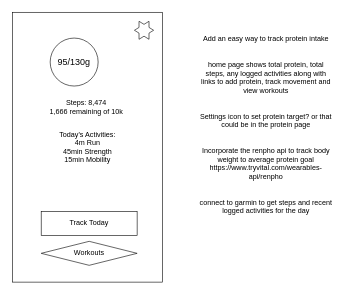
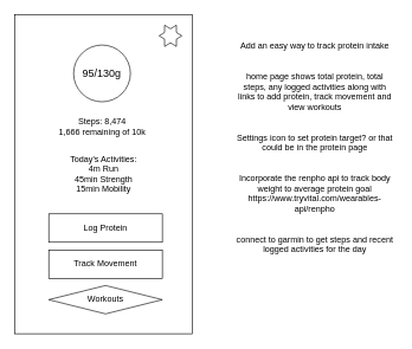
- <mxCell id="3" value="&lt;font style=&quot;font-size: 15px;&quot;&gt;95/130g&lt;/font&gt;" style="ellipse;whiteSpace=wrap;html=1;aspect=fixed;" vertex="1" parent="1"><mxGeometry x="83" y="63" width="80" height="80" as="geometry" /></mxCell>
+ <mxCell id="3" value="&lt;font style=&quot;font-size: 15px;&quot;&gt;95/130g&lt;/font&gt;" style="ellipse;whiteSpace=wrap;html=1;aspect=fixed;" vertex="1" parent="1"><mxGeometry x="103" y="63" width="80" height="80" as="geometry" /></mxCell>
+ <mxCell id="5" value="Log Protein" style="rounded=0;whiteSpace=wrap;html=1;" vertex="1" parent="1"><mxGeometry x="68" y="301" width="160" height="40" as="geometry" /></mxCell>
- <mxCell id="7" value="Track Today" style="rounded=0;whiteSpace=wrap;html=1;" vertex="1" parent="1"><mxGeometry x="68" y="352" width="160" height="40" as="geometry" /></mxCell>
+ <mxCell id="7" value="Track Movement" style="rounded=0;whiteSpace=wrap;html=1;" vertex="1" parent="1"><mxGeometry x="68" y="352" width="160" height="40" as="geometry" /></mxCell>
